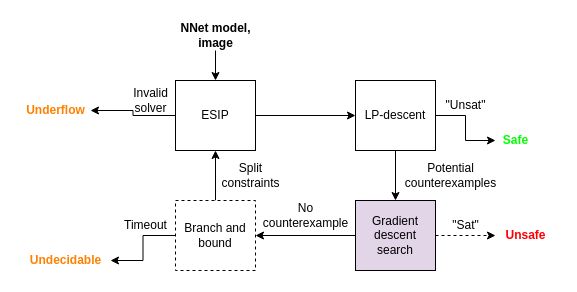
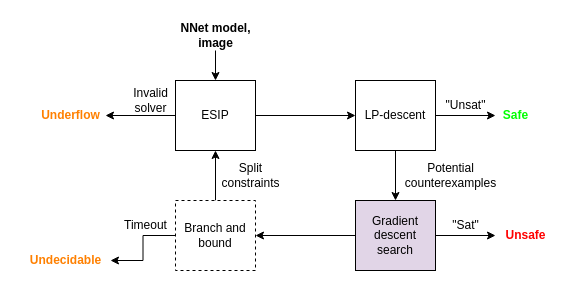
- <mxCell id="14" value="Underflow" style="text;html=1;align=center;verticalAlign=middle;resizable=0;points=[];autosize=1;strokeColor=none;fillColor=none;fontColor=#FF8000;fontStyle=1" parent="1" vertex="1"><mxGeometry x="20" y="100" width="70" height="20" as="geometry" /></mxCell>
+ <mxCell id="14" value="Underflow" style="text;html=1;align=center;verticalAlign=middle;resizable=0;points=[];autosize=1;strokeColor=none;fillColor=none;fontColor=#FF8000;fontStyle=1" parent="1" vertex="1"><mxGeometry x="35" y="105" width="70" height="20" as="geometry" /></mxCell>
- <mxCell id="18" value="Safe" style="text;html=1;align=center;verticalAlign=middle;resizable=0;points=[];autosize=1;strokeColor=none;fillColor=none;fontColor=#00FF00;fontStyle=1" parent="1" vertex="1"><mxGeometry x="495" y="130" width="40" height="20" as="geometry" /></mxCell>
+ <mxCell id="18" value="Safe" style="text;html=1;align=center;verticalAlign=middle;resizable=0;points=[];autosize=1;strokeColor=none;fillColor=none;fontColor=#00FF00;fontStyle=1" parent="1" vertex="1"><mxGeometry x="495" y="105" width="40" height="20" as="geometry" /></mxCell>
- <mxCell id="24" value="No&lt;br&gt;counterexample" style="text;html=1;align=center;verticalAlign=middle;resizable=0;points=[];autosize=1;strokeColor=none;fillColor=none;fontColor=#000000;" parent="1" vertex="1"><mxGeometry x="255" y="200" width="100" height="30" as="geometry" /></mxCell>
- <mxCell id="9" style="edgeStyle=orthogonalEdgeStyle;rounded=0;orthogonalLoop=1;jettySize=auto;html=1;fontColor=#00FF00;dashed=1;" parent="1" source="10" target="19" edge="1"><mxGeometry relative="1" as="geometry"><mxPoint x="485" y="250" as="targetPoint" /></mxGeometry></mxCell>
+ <mxCell id="9" style="edgeStyle=orthogonalEdgeStyle;rounded=0;orthogonalLoop=1;jettySize=auto;html=1;fontColor=#00FF00;" parent="1" source="10" target="19" edge="1"><mxGeometry relative="1" as="geometry"><mxPoint x="485" y="250" as="targetPoint" /></mxGeometry></mxCell>
